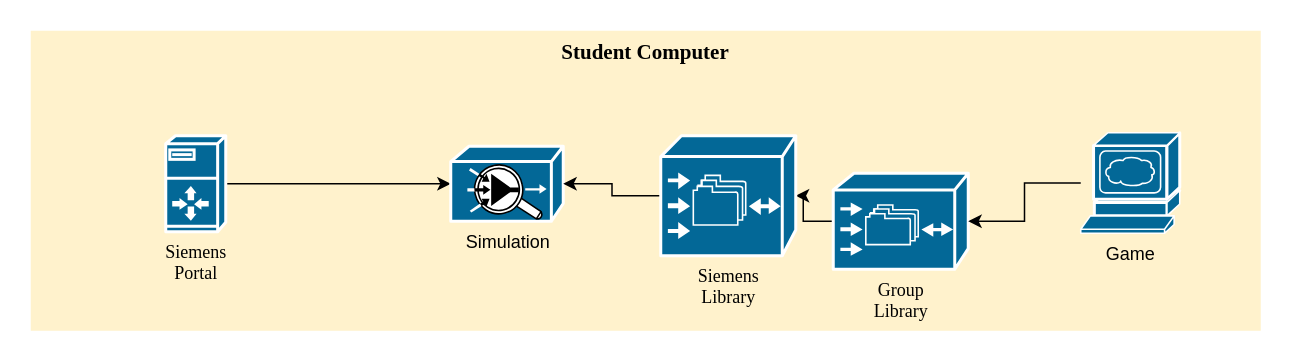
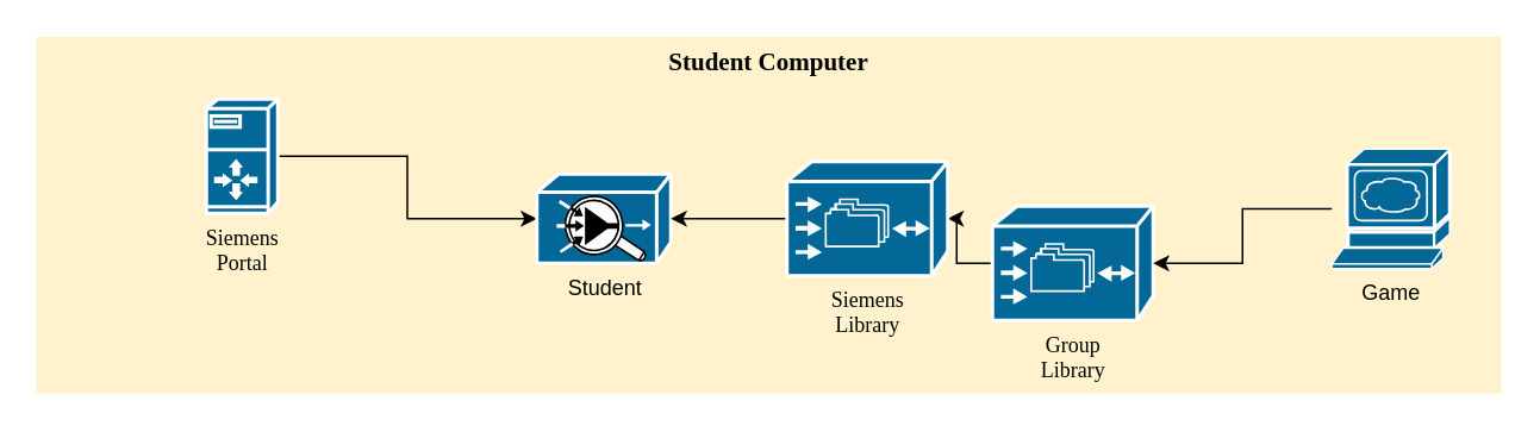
- <mxCell id="11" value="&lt;div&gt;Game&lt;/div&gt;" style="shape=mxgraph.cisco.servers.www_server;html=1;pointerEvents=1;dashed=0;fillColor=#036897;strokeColor=#ffffff;strokeWidth=2;verticalLabelPosition=bottom;verticalAlign=top;align=center;outlineConnect=0;" vertex="1" parent="1"><mxGeometry x="720" y="88" width="66" height="67" as="geometry" /></mxCell>
+ <mxCell id="11" value="&lt;div&gt;Game&lt;/div&gt;" style="shape=mxgraph.cisco.servers.www_server;html=1;pointerEvents=1;dashed=0;fillColor=#036897;strokeColor=#ffffff;strokeWidth=2;verticalLabelPosition=bottom;verticalAlign=top;align=center;outlineConnect=0;" vertex="1" parent="1"><mxGeometry x="745" y="83" width="66" height="67" as="geometry" /></mxCell>
- <mxCell id="6" value="&lt;div&gt;Siemens&lt;/div&gt;&lt;div&gt;Portal&lt;br&gt;&lt;/div&gt;" style="shape=mxgraph.cisco.servers.server_with_router;html=1;dashed=0;fillColor=#036897;strokeColor=#ffffff;strokeWidth=2;verticalLabelPosition=bottom;verticalAlign=top;rounded=0;shadow=0;comic=0;fontFamily=Verdana;fontSize=12;" vertex="1" parent="1"><mxGeometry x="110" y="90" width="40" height="64" as="geometry" /></mxCell>
+ <mxCell id="6" value="&lt;div&gt;Siemens&lt;/div&gt;&lt;div&gt;Portal&lt;br&gt;&lt;/div&gt;" style="shape=mxgraph.cisco.servers.server_with_router;html=1;dashed=0;fillColor=#036897;strokeColor=#ffffff;strokeWidth=2;verticalLabelPosition=bottom;verticalAlign=top;rounded=0;shadow=0;comic=0;fontFamily=Verdana;fontSize=12;" vertex="1" parent="1"><mxGeometry x="115" y="55" width="40" height="64" as="geometry" /></mxCell>
- <mxCell id="9" value="&lt;div&gt;Siemens&lt;/div&gt;&lt;div&gt;Library&lt;br&gt;&lt;/div&gt;" style="shape=mxgraph.cisco.storage.cisco_file_engine;html=1;dashed=0;fillColor=#036897;strokeColor=#ffffff;strokeWidth=2;verticalLabelPosition=bottom;verticalAlign=top;rounded=0;shadow=0;comic=0;fontFamily=Verdana;fontSize=12;" vertex="1" parent="1"><mxGeometry x="440" y="90" width="90" height="80" as="geometry" /></mxCell>
+ <mxCell id="9" value="&lt;div&gt;Siemens&lt;/div&gt;&lt;div&gt;Library&lt;br&gt;&lt;/div&gt;" style="shape=mxgraph.cisco.storage.cisco_file_engine;html=1;dashed=0;fillColor=#036897;strokeColor=#ffffff;strokeWidth=2;verticalLabelPosition=bottom;verticalAlign=top;rounded=0;shadow=0;comic=0;fontFamily=Verdana;fontSize=12;" vertex="1" parent="1"><mxGeometry x="440" y="90" width="90" height="64" as="geometry" /></mxCell>
- <mxCell id="7" value="Simulation" style="shape=mxgraph.cisco.misc.cs-mars;html=1;pointerEvents=1;dashed=0;fillColor=#036897;strokeColor=#ffffff;strokeWidth=2;verticalLabelPosition=bottom;verticalAlign=top;align=center;outlineConnect=0;" vertex="1" parent="1"><mxGeometry x="300" y="97" width="75" height="50" as="geometry" /></mxCell>
+ <mxCell id="7" value="Student" style="shape=mxgraph.cisco.misc.cs-mars;html=1;pointerEvents=1;dashed=0;fillColor=#036897;strokeColor=#ffffff;strokeWidth=2;verticalLabelPosition=bottom;verticalAlign=top;align=center;outlineConnect=0;" vertex="1" parent="1"><mxGeometry x="300" y="97" width="75" height="50" as="geometry" /></mxCell>
